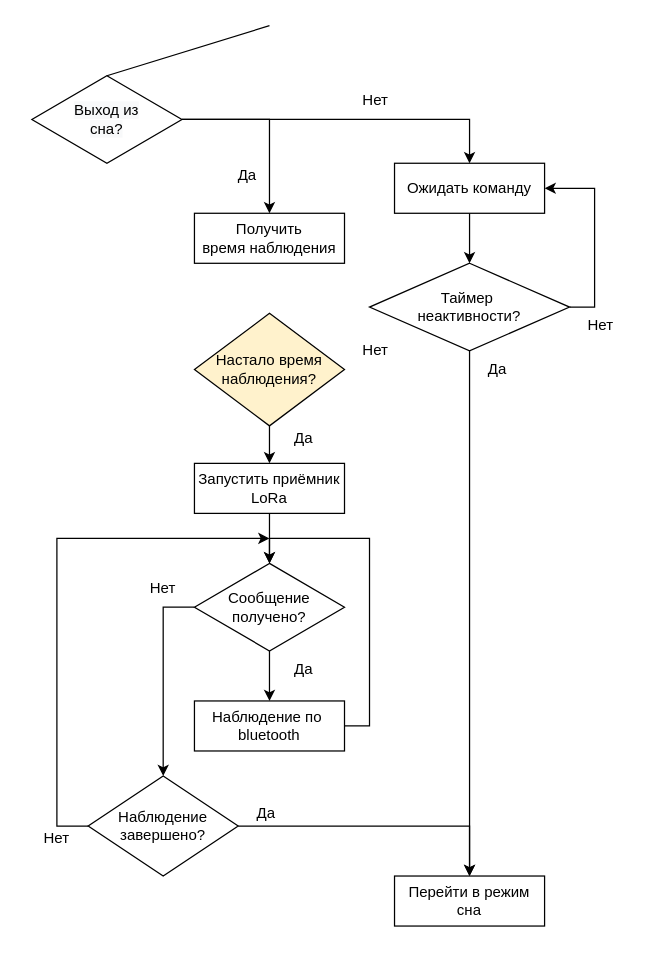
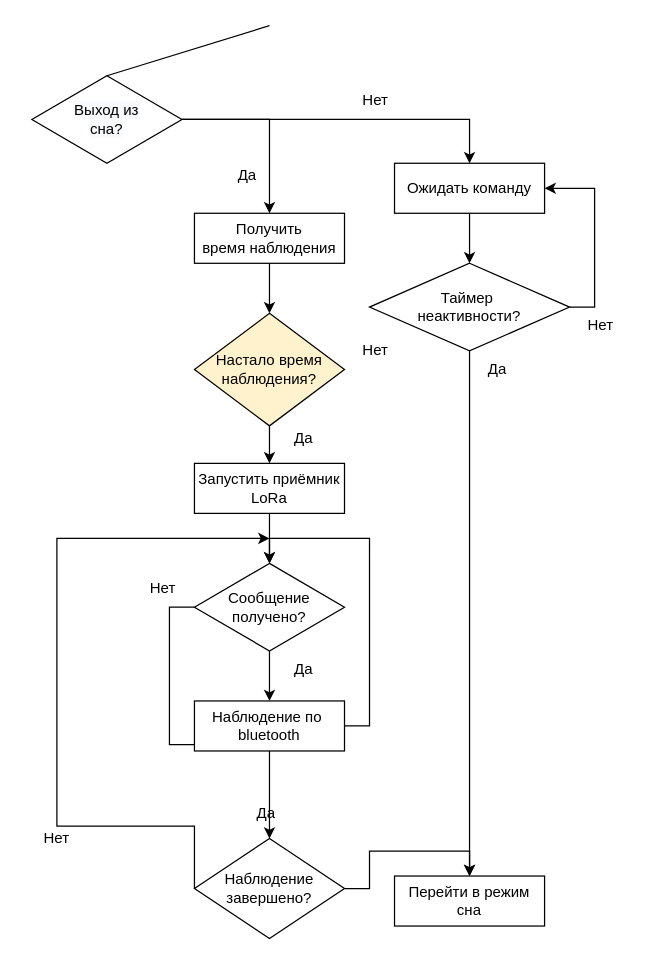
+ <mxCell id="2" style="edgeStyle=orthogonalEdgeStyle;rounded=0;orthogonalLoop=1;jettySize=auto;html=1;entryX=0.5;entryY=0;entryDx=0;entryDy=0;" edge="1" parent="1" source="3" target="8"><mxGeometry relative="1" as="geometry" /></mxCell>
- <mxCell id="19" value="Наблюдение&lt;br&gt;завершено?" style="rhombus;whiteSpace=wrap;html=1;" vertex="1" parent="1"><mxGeometry x="70" y="620" width="120" height="80" as="geometry" /></mxCell>
+ <mxCell id="19" value="Наблюдение&lt;br&gt;завершено?" style="rhombus;whiteSpace=wrap;html=1;" vertex="1" parent="1"><mxGeometry x="155" y="670" width="120" height="80" as="geometry" /></mxCell>
